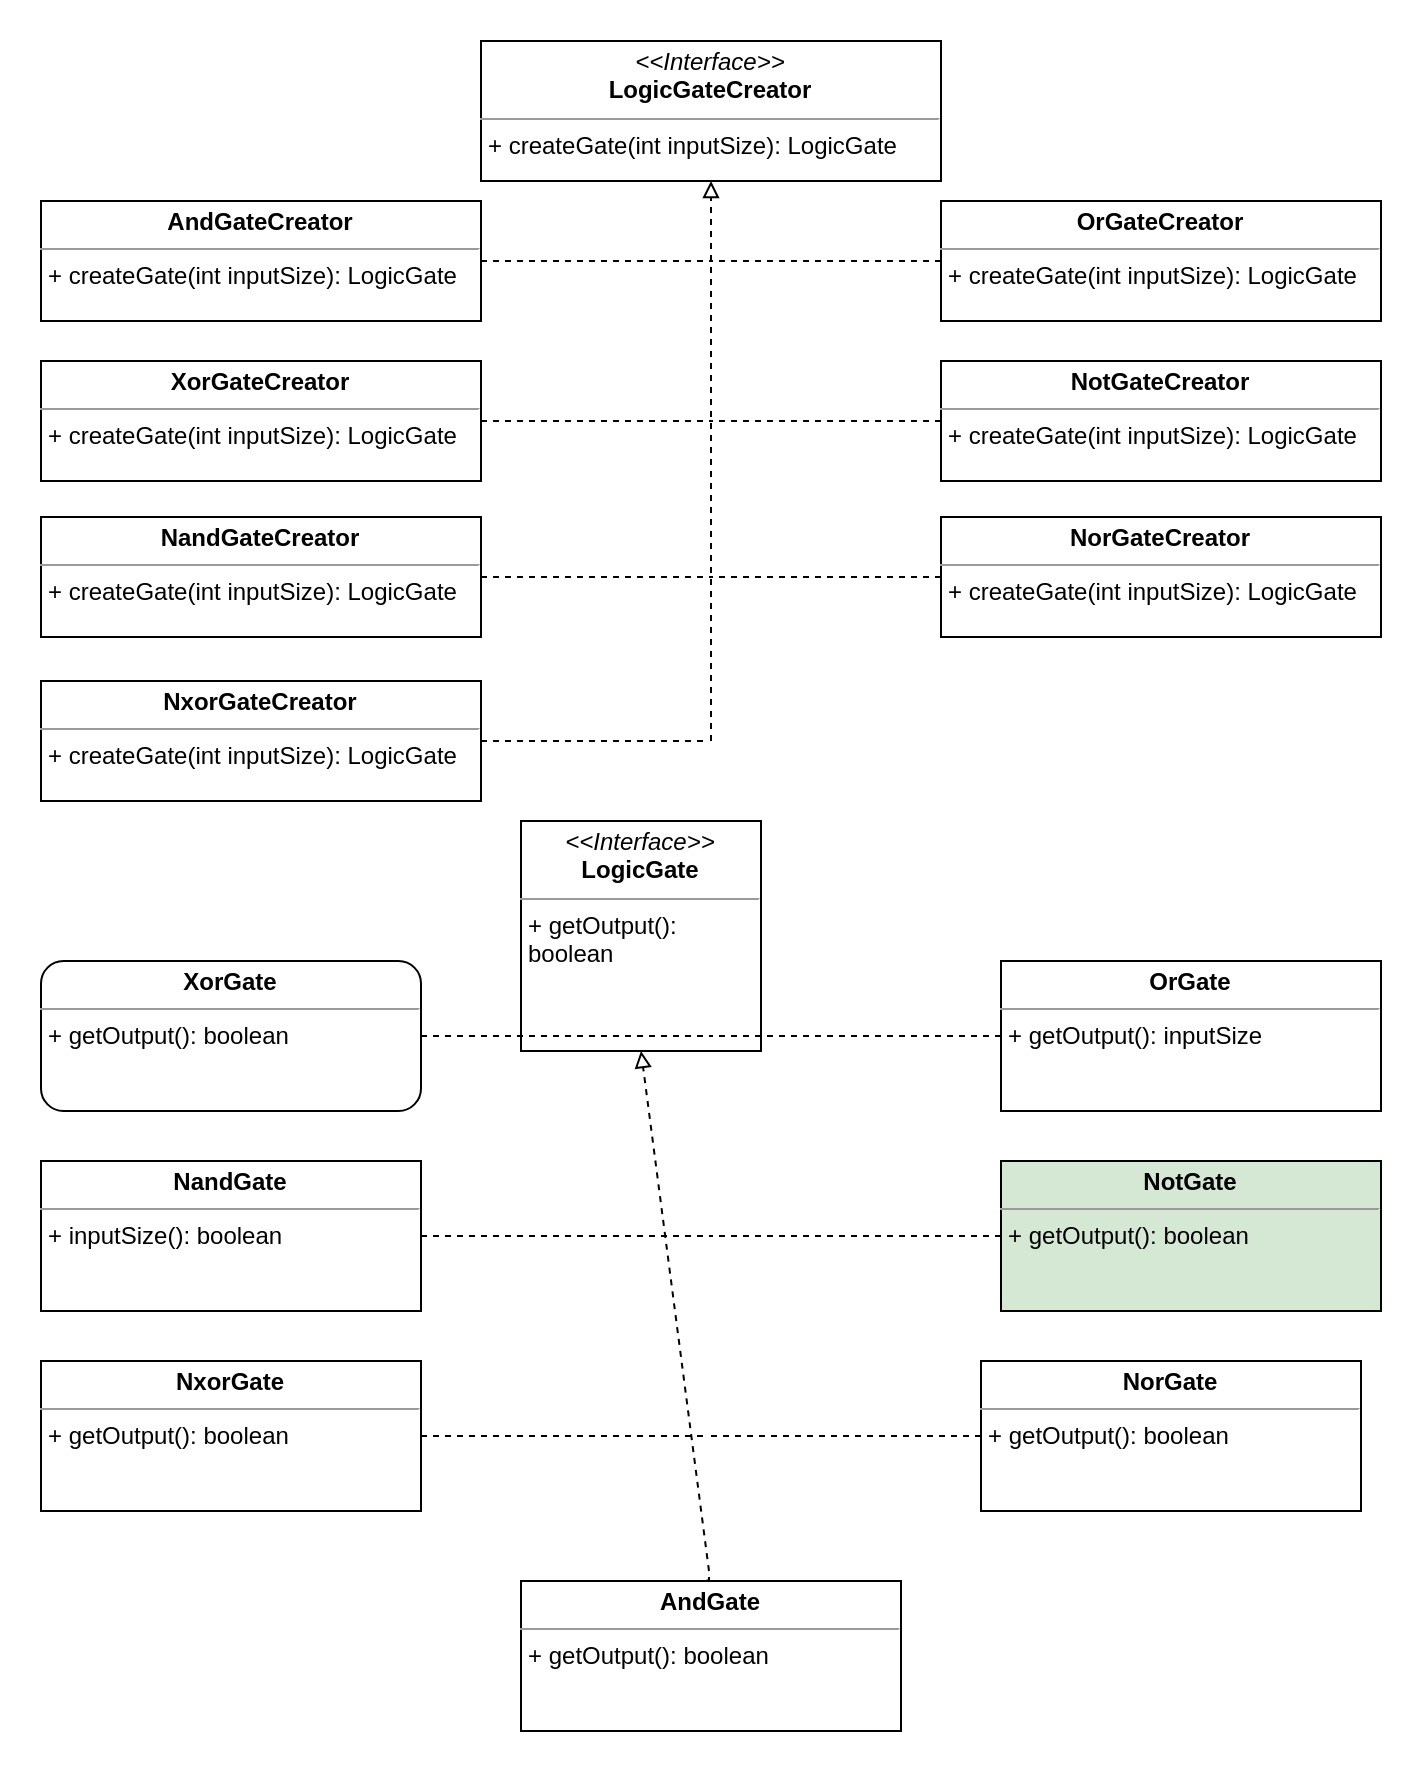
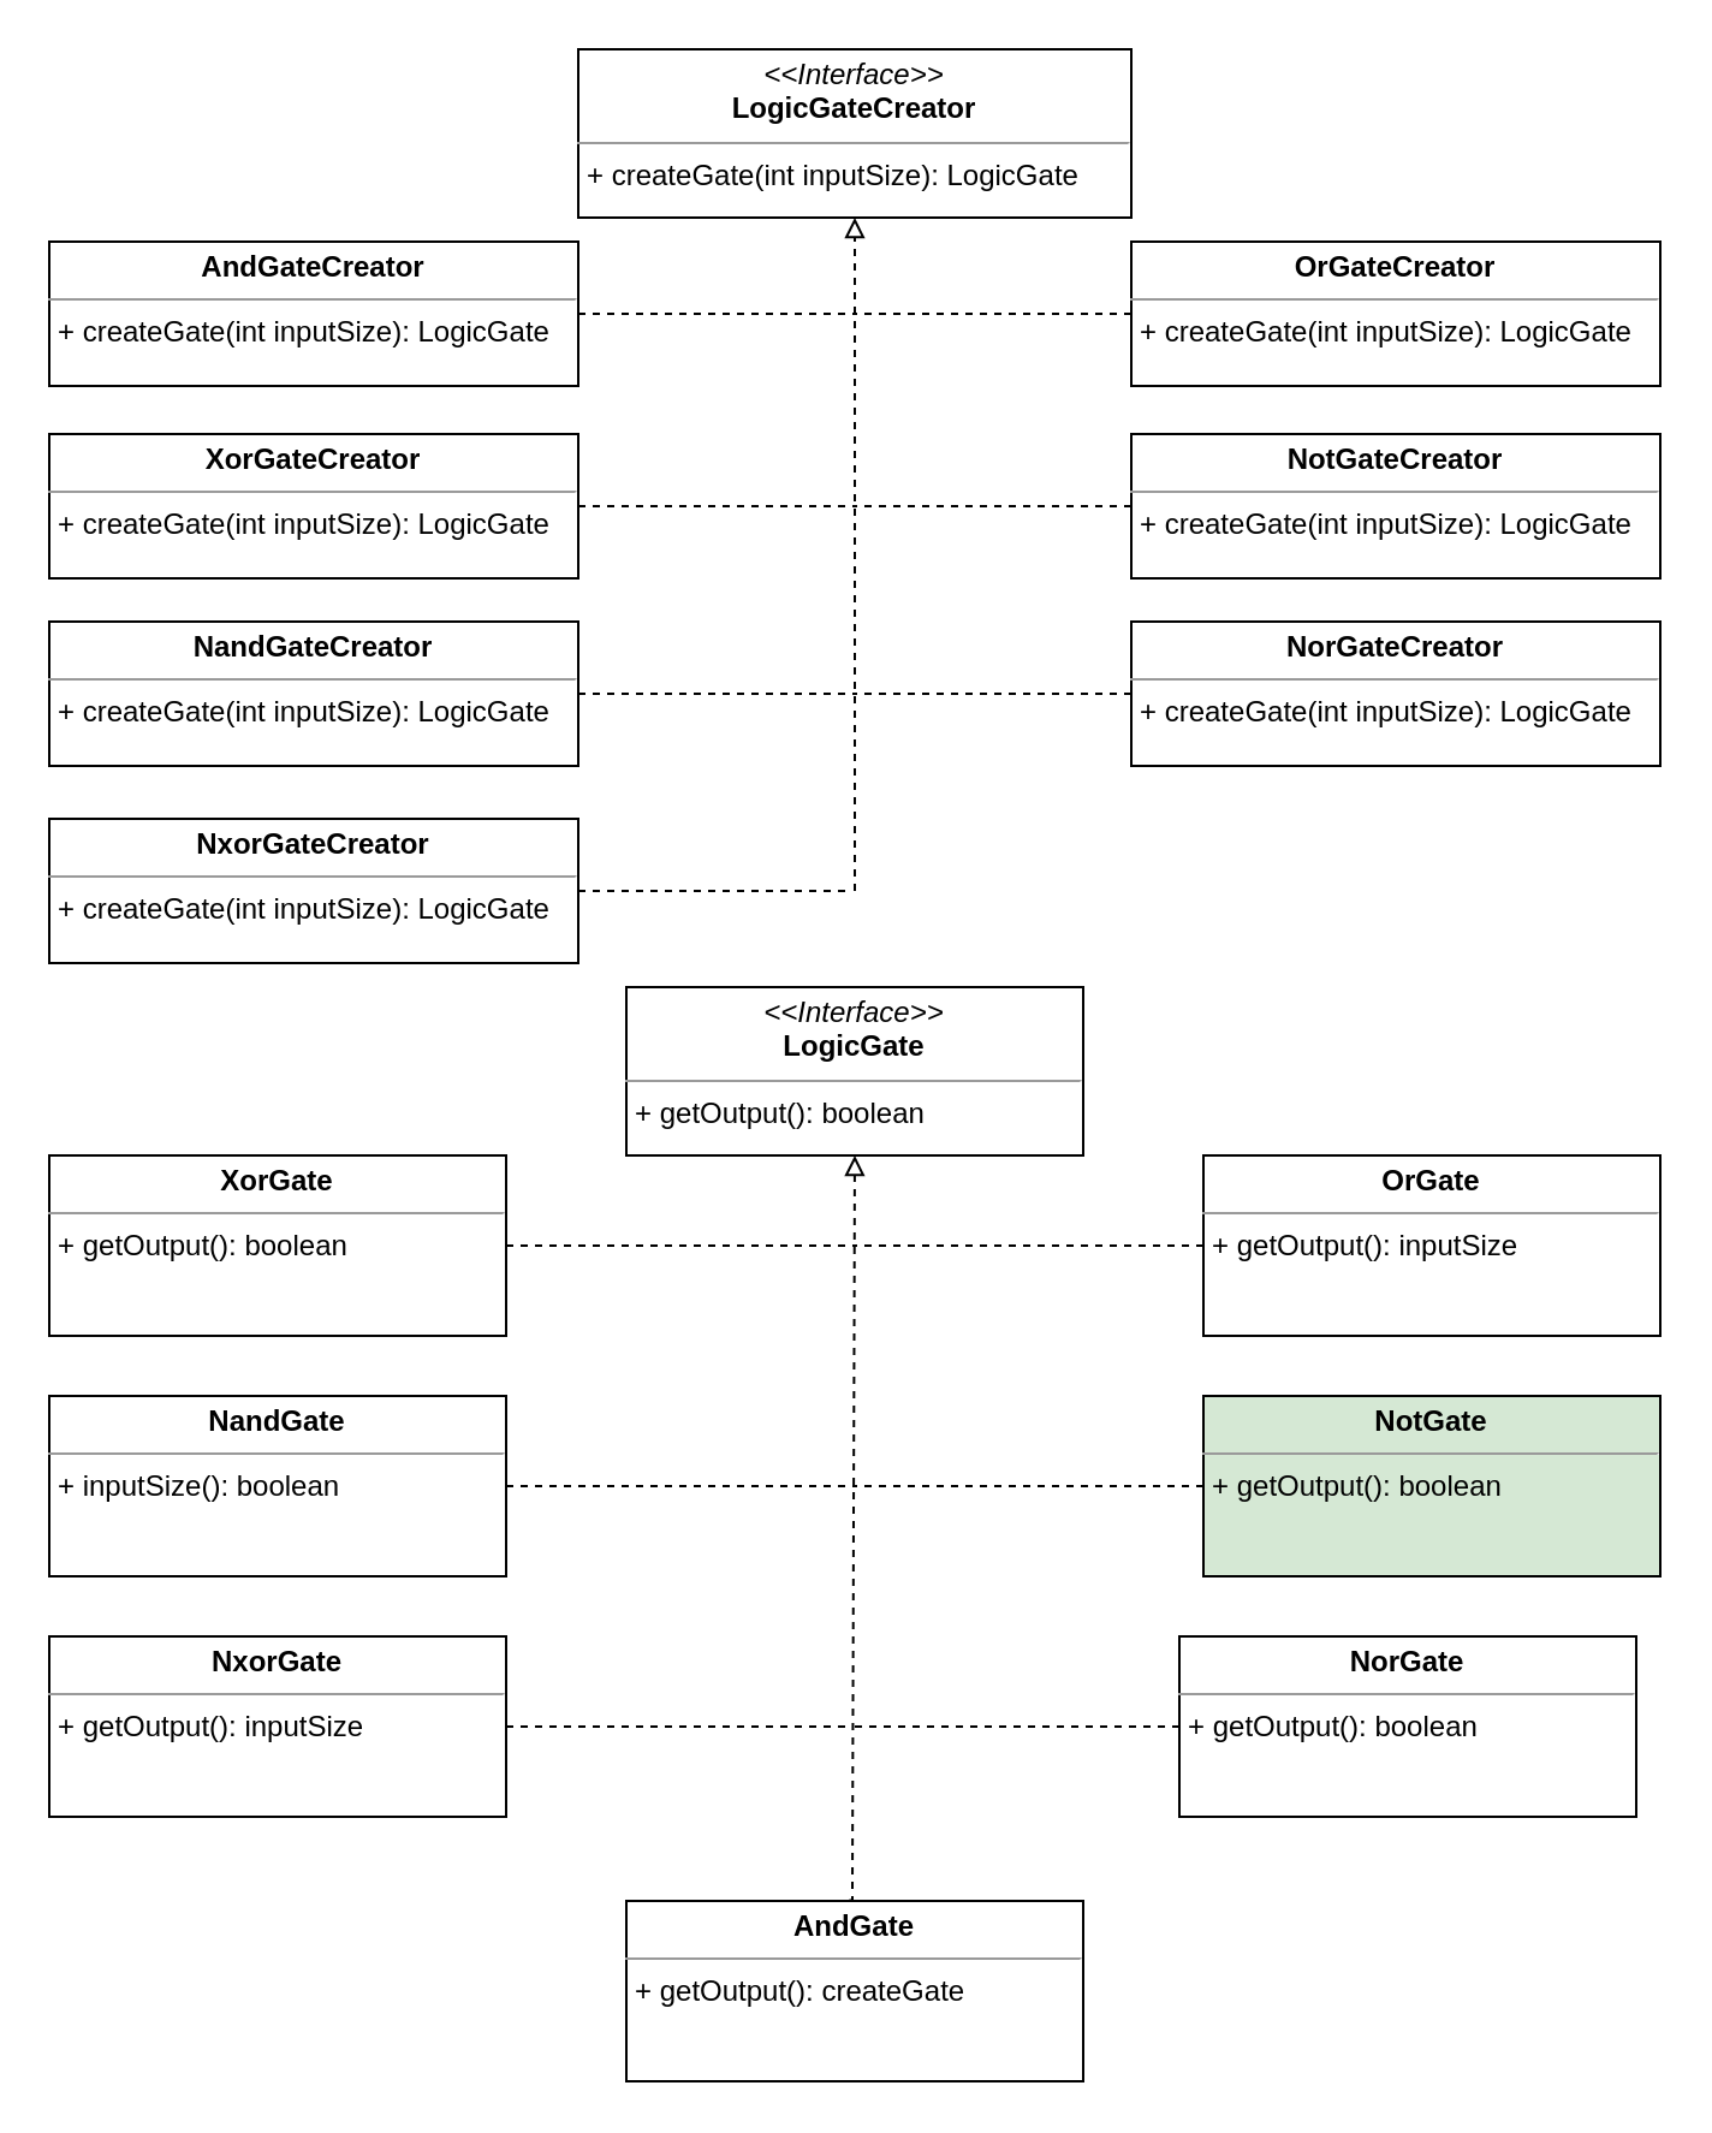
- <mxCell id="18" value="&lt;p style=&quot;margin:0px;margin-top:4px;text-align:center;&quot;&gt;&lt;i&gt;&amp;lt;&amp;lt;Interface&amp;gt;&amp;gt;&lt;/i&gt;&lt;br&gt;&lt;b&gt;LogicGate&lt;/b&gt;&lt;/p&gt;&lt;hr size=&quot;1&quot;&gt;&lt;p style=&quot;margin:0px;margin-left:4px;&quot;&gt;+ getOutput(): boolean&lt;br&gt;&lt;br&gt;&lt;/p&gt;" style="verticalAlign=top;align=left;overflow=fill;fontSize=12;fontFamily=Helvetica;html=1;whiteSpace=wrap;" vertex="1" parent="1"><mxGeometry x="260" y="410" width="120" height="115" as="geometry" /></mxCell>
+ <mxCell id="18" value="&lt;p style=&quot;margin:0px;margin-top:4px;text-align:center;&quot;&gt;&lt;i&gt;&amp;lt;&amp;lt;Interface&amp;gt;&amp;gt;&lt;/i&gt;&lt;br&gt;&lt;b&gt;LogicGate&lt;/b&gt;&lt;/p&gt;&lt;hr size=&quot;1&quot;&gt;&lt;p style=&quot;margin:0px;margin-left:4px;&quot;&gt;+ getOutput(): boolean&lt;br&gt;&lt;br&gt;&lt;/p&gt;" style="verticalAlign=top;align=left;overflow=fill;fontSize=12;fontFamily=Helvetica;html=1;whiteSpace=wrap;" vertex="1" parent="1"><mxGeometry x="260" y="410" width="190" height="70" as="geometry" /></mxCell>
- <mxCell id="24" value="&lt;p style=&quot;margin:0px;margin-top:4px;text-align:center;&quot;&gt;&lt;b&gt;XorGate&lt;/b&gt;&lt;/p&gt;&lt;hr size=&quot;1&quot;&gt;&lt;p style=&quot;margin:0px;margin-left:4px;&quot;&gt;&lt;/p&gt;&lt;p style=&quot;margin:0px;margin-left:4px;&quot;&gt;+ getOutput(): boolean&lt;/p&gt;" style="verticalAlign=top;align=left;overflow=fill;fontSize=12;fontFamily=Helvetica;html=1;whiteSpace=wrap;rounded=1;" vertex="1" parent="1"><mxGeometry x="20" y="480" width="190" height="75" as="geometry" /></mxCell>
+ <mxCell id="24" value="&lt;p style=&quot;margin:0px;margin-top:4px;text-align:center;&quot;&gt;&lt;b&gt;XorGate&lt;/b&gt;&lt;/p&gt;&lt;hr size=&quot;1&quot;&gt;&lt;p style=&quot;margin:0px;margin-left:4px;&quot;&gt;&lt;/p&gt;&lt;p style=&quot;margin:0px;margin-left:4px;&quot;&gt;+ getOutput(): boolean&lt;/p&gt;" style="verticalAlign=top;align=left;overflow=fill;fontSize=12;fontFamily=Helvetica;html=1;whiteSpace=wrap;" vertex="1" parent="1"><mxGeometry x="20" y="480" width="190" height="75" as="geometry" /></mxCell>
- <mxCell id="30" value="&lt;p style=&quot;margin:0px;margin-top:4px;text-align:center;&quot;&gt;&lt;b&gt;NxorGate&lt;/b&gt;&lt;/p&gt;&lt;hr size=&quot;1&quot;&gt;&lt;p style=&quot;margin:0px;margin-left:4px;&quot;&gt;&lt;/p&gt;&lt;p style=&quot;margin:0px;margin-left:4px;&quot;&gt;+ getOutput(): boolean&lt;/p&gt;" style="verticalAlign=top;align=left;overflow=fill;fontSize=12;fontFamily=Helvetica;html=1;whiteSpace=wrap;" vertex="1" parent="1"><mxGeometry x="20" y="680" width="190" height="75" as="geometry" /></mxCell>
+ <mxCell id="30" value="&lt;p style=&quot;margin:0px;margin-top:4px;text-align:center;&quot;&gt;&lt;b&gt;NxorGate&lt;/b&gt;&lt;/p&gt;&lt;hr size=&quot;1&quot;&gt;&lt;p style=&quot;margin:0px;margin-left:4px;&quot;&gt;&lt;/p&gt;&lt;p style=&quot;margin:0px;margin-left:4px;&quot;&gt;+ getOutput(): inputSize&lt;/p&gt;" style="verticalAlign=top;align=left;overflow=fill;fontSize=12;fontFamily=Helvetica;html=1;whiteSpace=wrap;" vertex="1" parent="1"><mxGeometry x="20" y="680" width="190" height="75" as="geometry" /></mxCell>
- <mxCell id="20" value="&lt;p style=&quot;margin:0px;margin-top:4px;text-align:center;&quot;&gt;&lt;b&gt;AndGate&lt;/b&gt;&lt;/p&gt;&lt;hr size=&quot;1&quot;&gt;&lt;p style=&quot;margin:0px;margin-left:4px;&quot;&gt;&lt;/p&gt;&lt;p style=&quot;margin:0px;margin-left:4px;&quot;&gt;+ getOutput(): boolean&lt;/p&gt;" style="verticalAlign=top;align=left;overflow=fill;fontSize=12;fontFamily=Helvetica;html=1;whiteSpace=wrap;" vertex="1" parent="1"><mxGeometry x="260" y="790" width="190" height="75" as="geometry" /></mxCell>
+ <mxCell id="20" value="&lt;p style=&quot;margin:0px;margin-top:4px;text-align:center;&quot;&gt;&lt;b&gt;AndGate&lt;/b&gt;&lt;/p&gt;&lt;hr size=&quot;1&quot;&gt;&lt;p style=&quot;margin:0px;margin-left:4px;&quot;&gt;&lt;/p&gt;&lt;p style=&quot;margin:0px;margin-left:4px;&quot;&gt;+ getOutput(): createGate&lt;/p&gt;" style="verticalAlign=top;align=left;overflow=fill;fontSize=12;fontFamily=Helvetica;html=1;whiteSpace=wrap;" vertex="1" parent="1"><mxGeometry x="260" y="790" width="190" height="75" as="geometry" /></mxCell>
